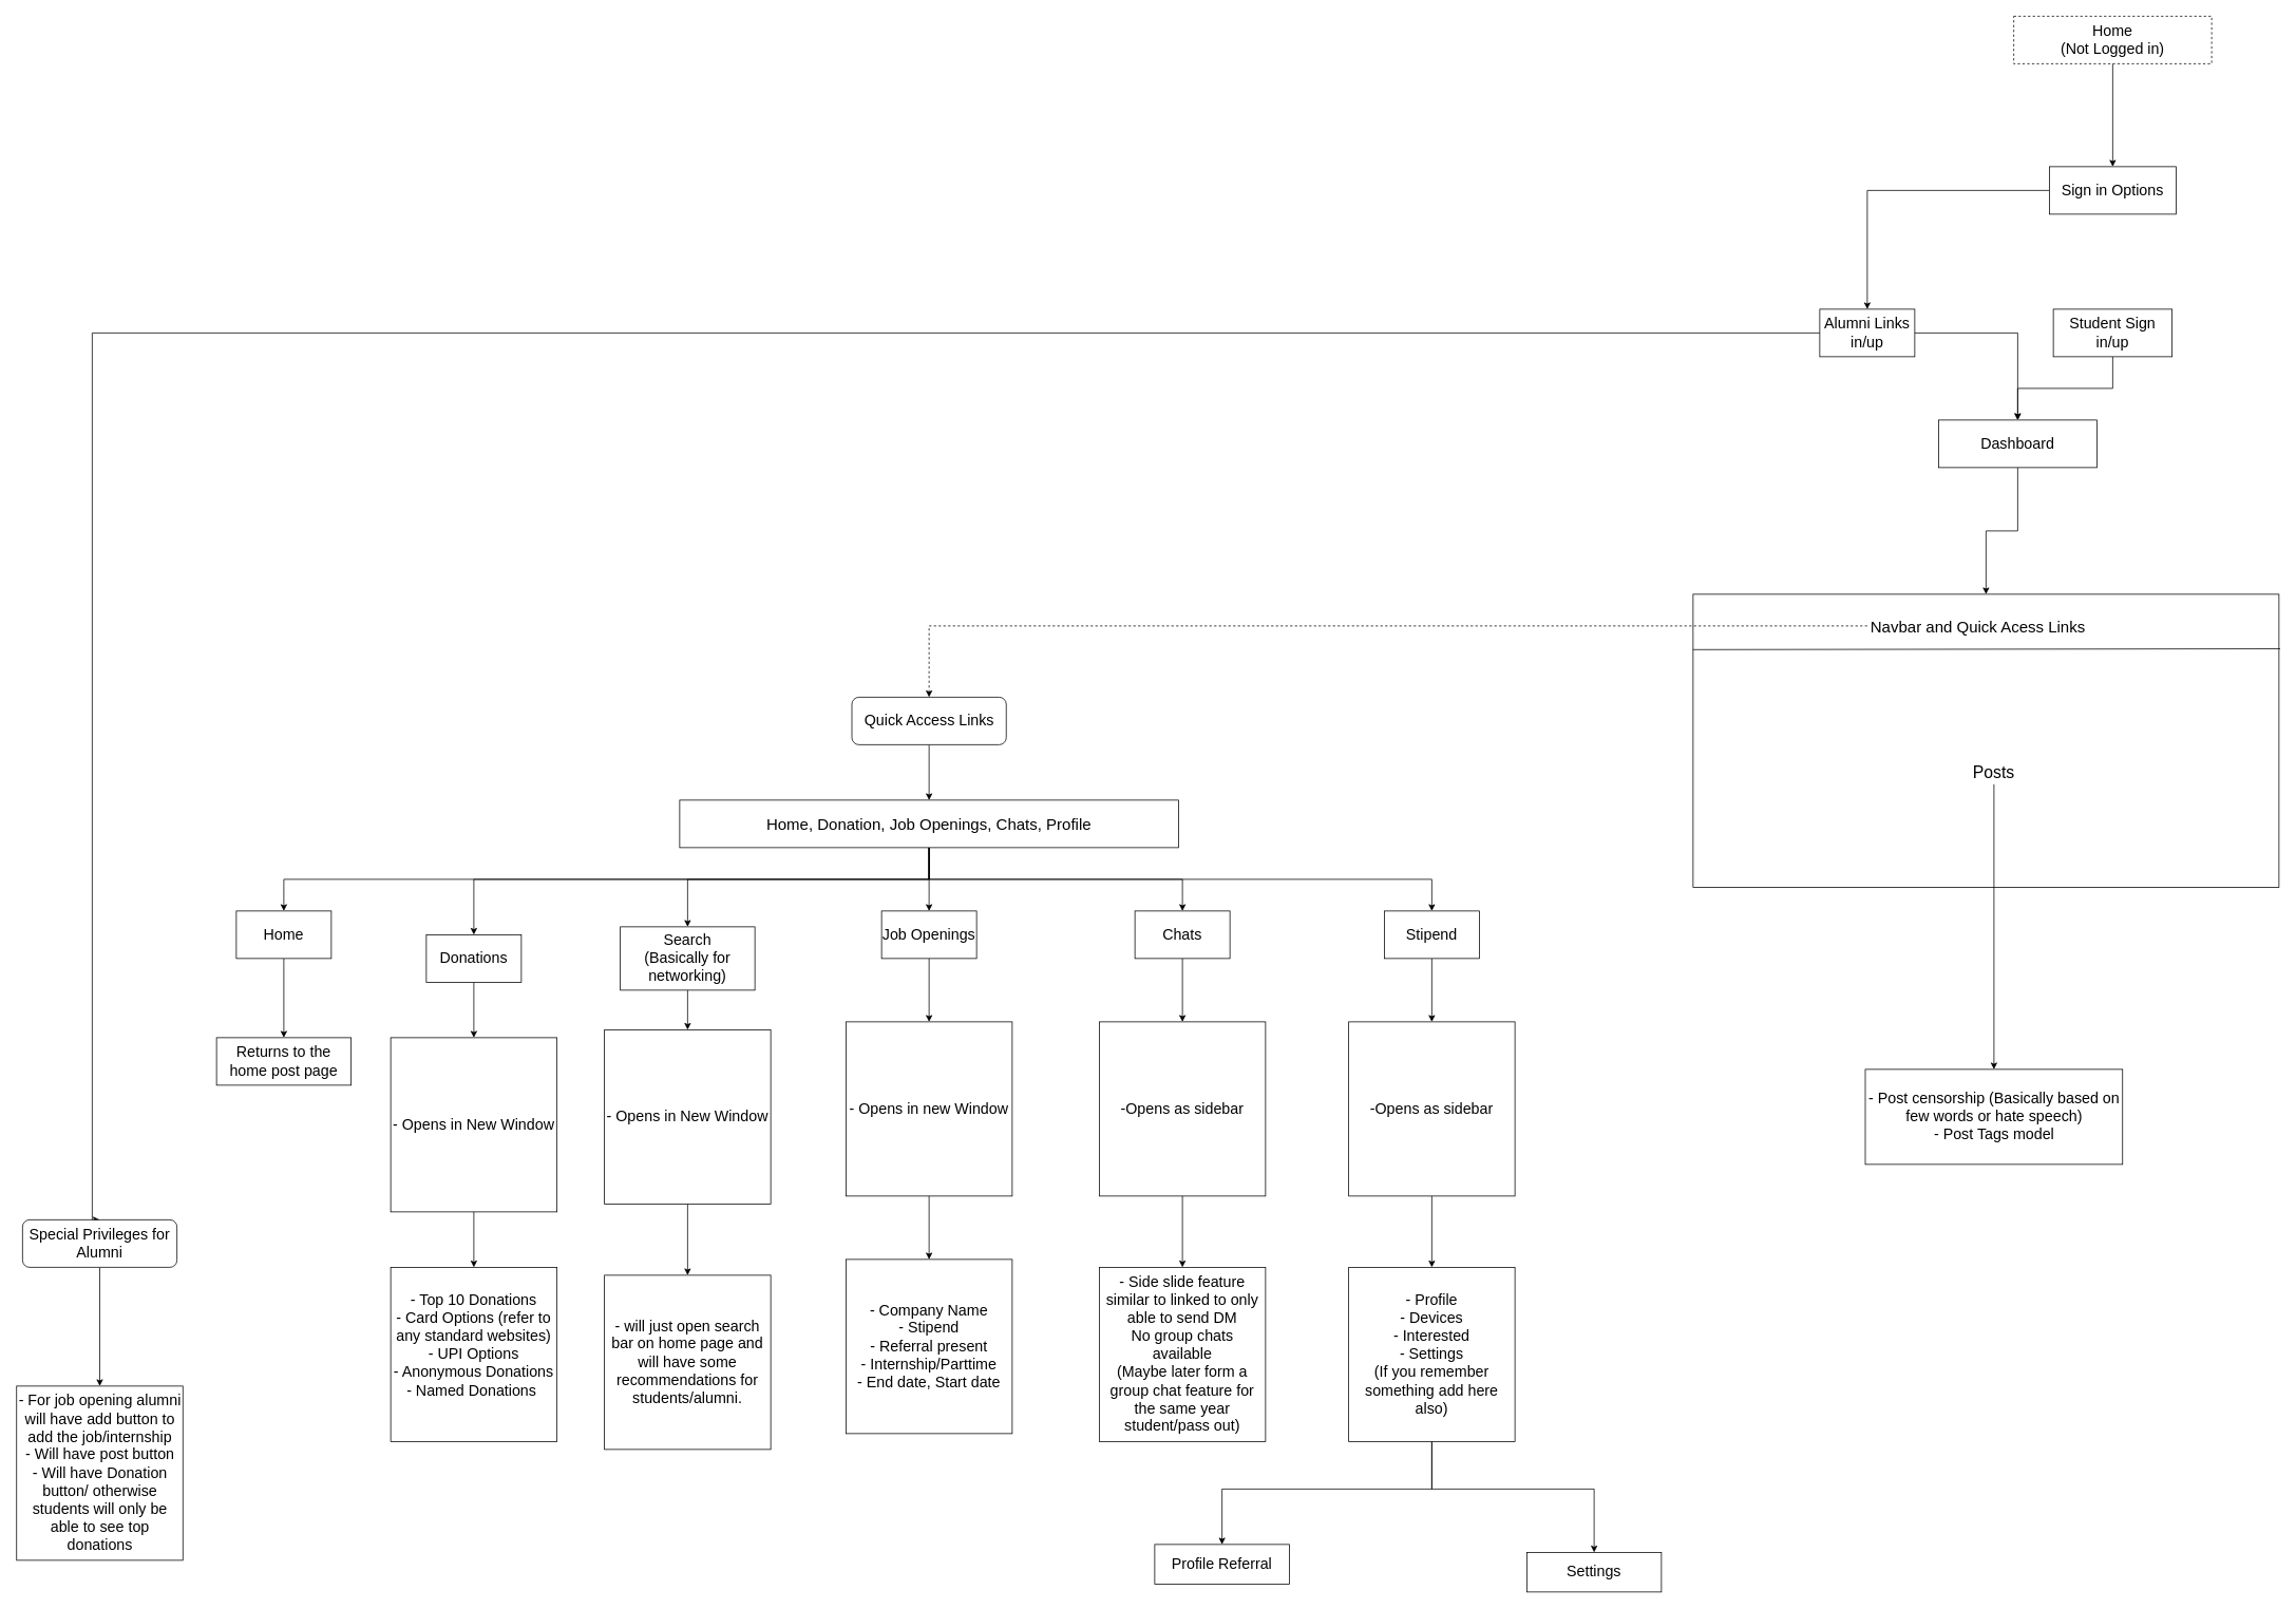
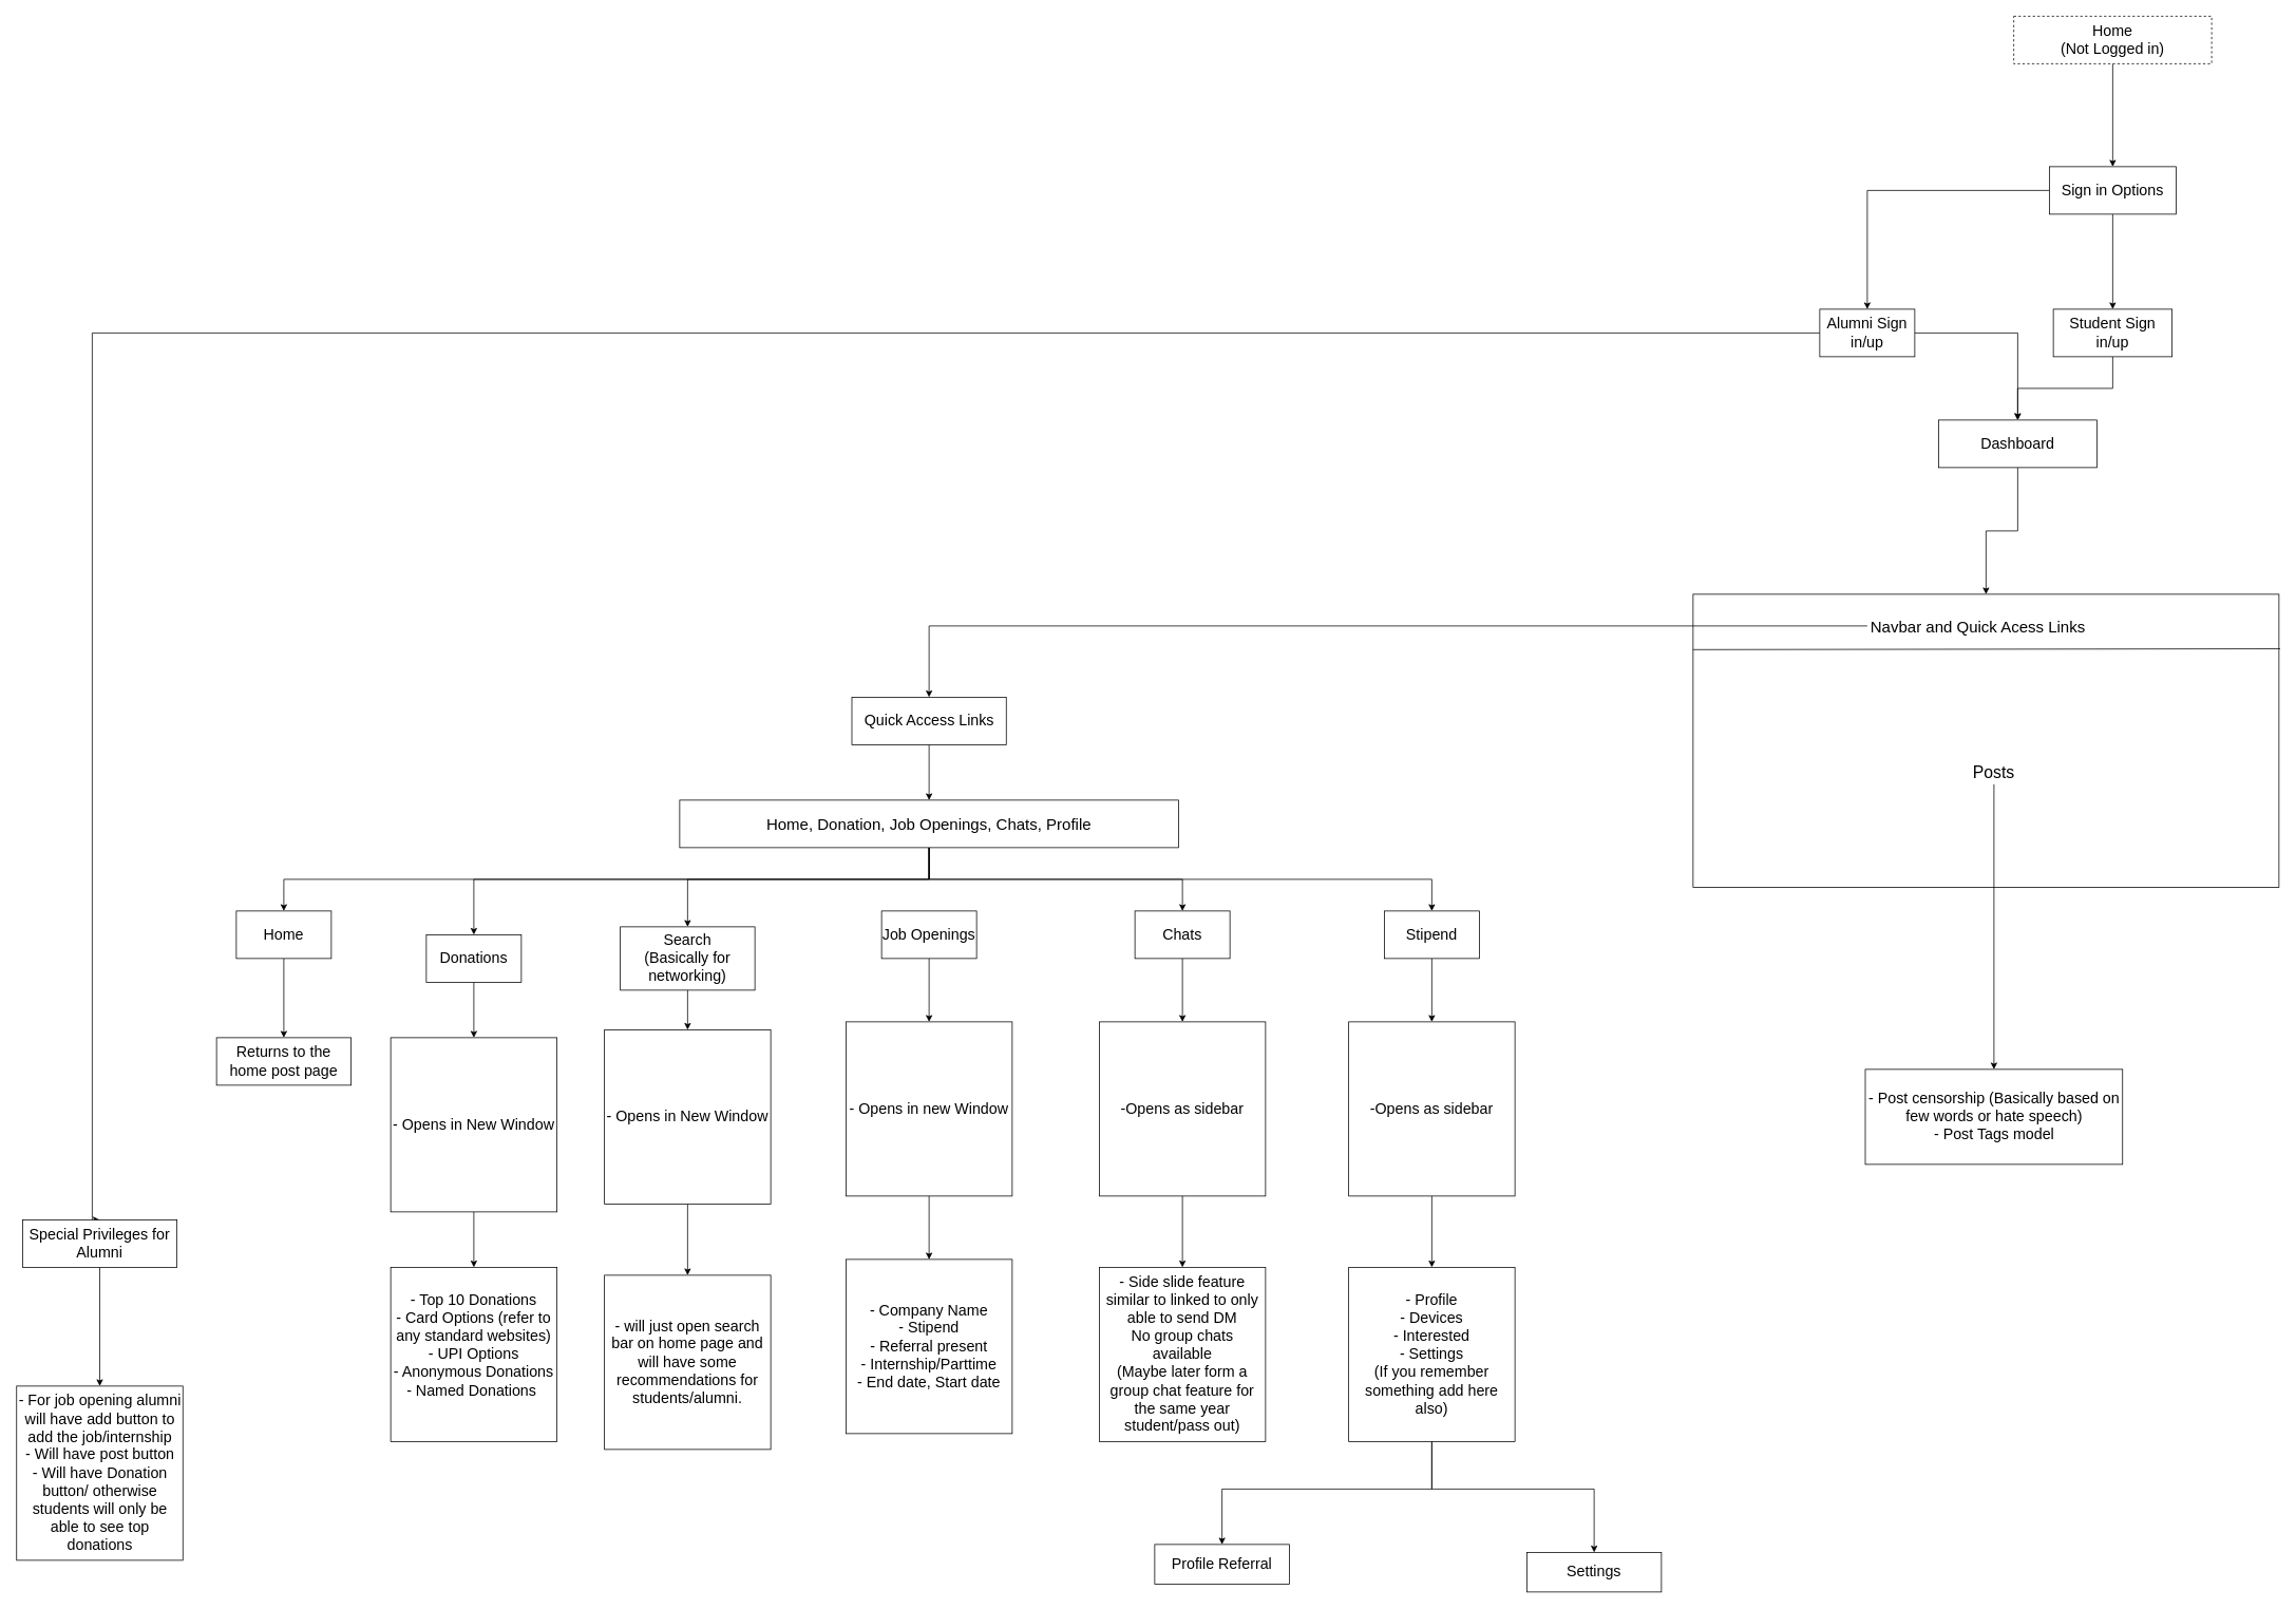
+ <mxCell id="5" value="" style="edgeStyle=orthogonalEdgeStyle;rounded=0;orthogonalLoop=1;jettySize=auto;html=1;" edge="1" parent="1" source="6" target="11"><mxGeometry relative="1" as="geometry" /></mxCell>
- <mxCell id="9" value="&lt;font style=&quot;font-size: 19px;&quot;&gt;Alumni Links in/up&lt;/font&gt;" style="rounded=0;whiteSpace=wrap;html=1;" vertex="1" parent="1"><mxGeometry x="2298" y="390" width="120" height="60" as="geometry" /></mxCell>
+ <mxCell id="9" value="&lt;font style=&quot;font-size: 19px;&quot;&gt;Alumni Sign in/up&lt;/font&gt;" style="rounded=0;whiteSpace=wrap;html=1;" vertex="1" parent="1"><mxGeometry x="2298" y="390" width="120" height="60" as="geometry" /></mxCell>
- <mxCell id="15" style="edgeStyle=orthogonalEdgeStyle;rounded=0;orthogonalLoop=1;jettySize=auto;html=1;entryX=0.5;entryY=0;entryDx=0;entryDy=0;dashed=1;" edge="1" parent="1" source="16" target="20"><mxGeometry relative="1" as="geometry"><mxPoint x="1478" y="770" as="targetPoint" /></mxGeometry></mxCell>
+ <mxCell id="15" style="edgeStyle=orthogonalEdgeStyle;rounded=0;orthogonalLoop=1;jettySize=auto;html=1;entryX=0.5;entryY=0;entryDx=0;entryDy=0;" edge="1" parent="1" source="16" target="20"><mxGeometry relative="1" as="geometry"><mxPoint x="1478" y="770" as="targetPoint" /></mxGeometry></mxCell>
- <mxCell id="20" value="&lt;font style=&quot;font-size: 19px;&quot;&gt;Quick Access Links&lt;/font&gt;" style="whiteSpace=wrap;html=1;rounded=1;" vertex="1" parent="1"><mxGeometry x="1075.5" y="880" width="195" height="60" as="geometry" /></mxCell>
+ <mxCell id="20" value="&lt;font style=&quot;font-size: 19px;&quot;&gt;Quick Access Links&lt;/font&gt;" style="rounded=0;whiteSpace=wrap;html=1;" vertex="1" parent="1"><mxGeometry x="1075.5" y="880" width="195" height="60" as="geometry" /></mxCell>
- <mxCell id="23" style="edgeStyle=orthogonalEdgeStyle;rounded=0;orthogonalLoop=1;jettySize=auto;html=1;entryX=0.5;entryY=0;entryDx=0;entryDy=0;" edge="1" parent="1" source="27" target="34"><mxGeometry relative="1" as="geometry" /></mxCell>
- <mxCell id="55" value="&lt;font style=&quot;font-size: 19px;&quot;&gt;Special Privileges for Alumni&lt;/font&gt;" style="whiteSpace=wrap;html=1;rounded=1;" vertex="1" parent="1"><mxGeometry x="28" y="1540" width="195" height="60" as="geometry" /></mxCell>
+ <mxCell id="55" value="&lt;font style=&quot;font-size: 19px;&quot;&gt;Special Privileges for Alumni&lt;/font&gt;" style="rounded=0;whiteSpace=wrap;html=1;" vertex="1" parent="1"><mxGeometry x="28" y="1540" width="195" height="60" as="geometry" /></mxCell>
